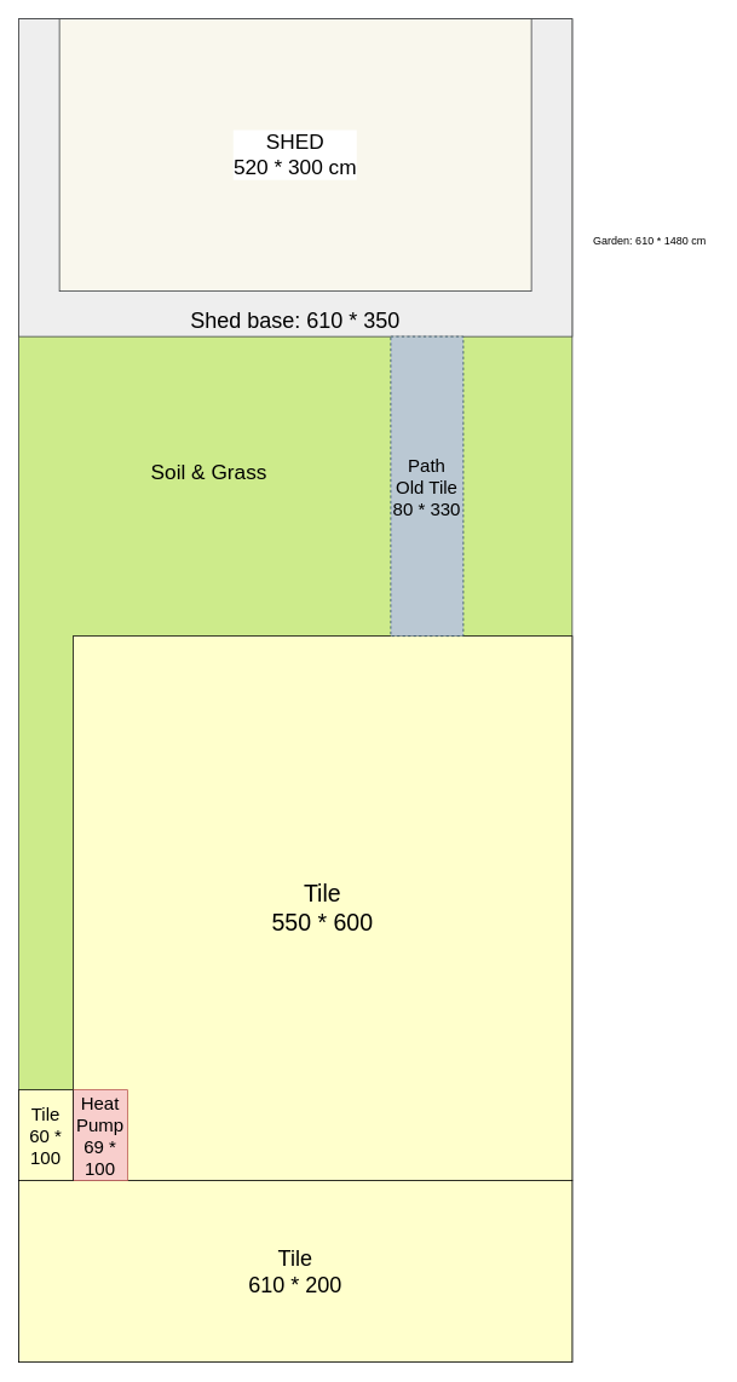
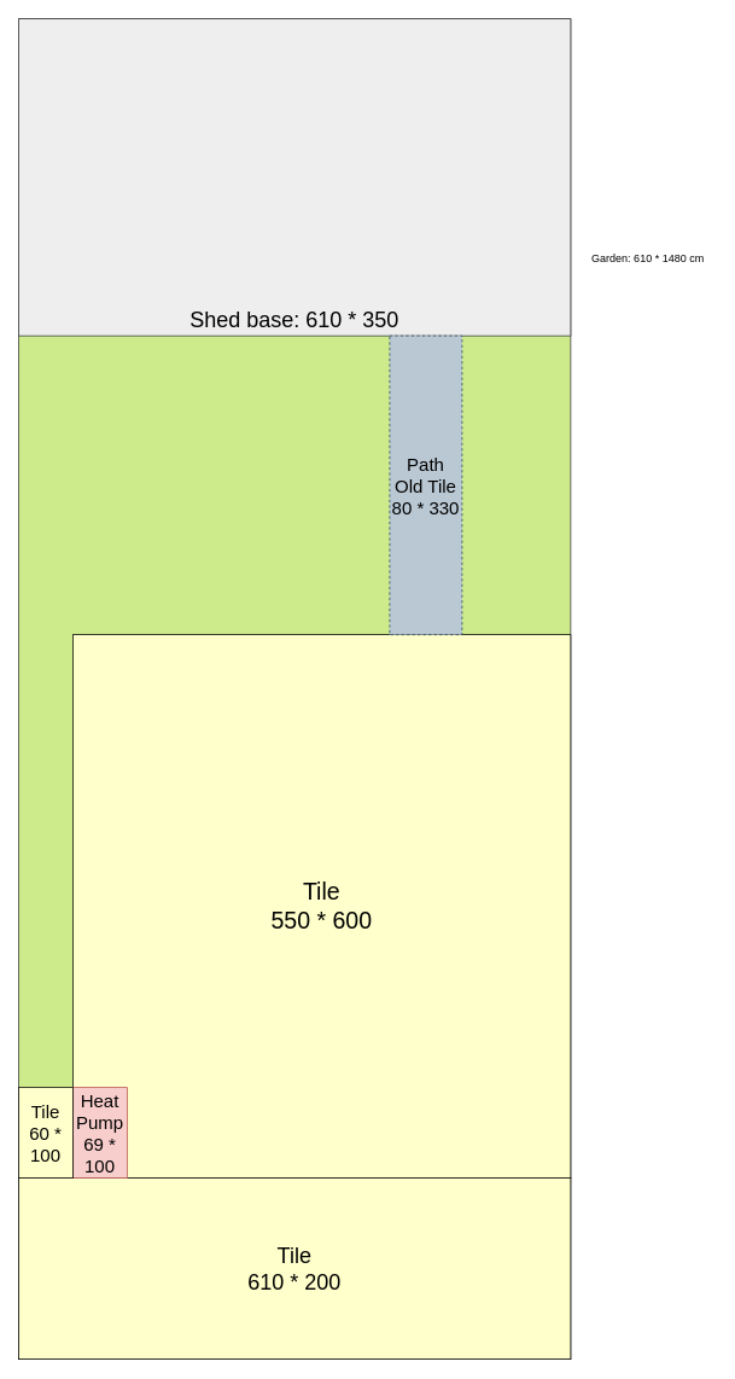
- <mxCell id="8" value="SHED&lt;div&gt;520 * 300 cm&lt;/div&gt;" style="rounded=0;whiteSpace=wrap;html=1;fontSize=23;labelBackgroundColor=default;fillColor=#f9f7ed;strokeColor=#36393d;" vertex="1" parent="1"><mxGeometry x="65" y="20" width="520" height="300" as="geometry" /></mxCell>
- <mxCell id="6" value="Garden: 610 * 1480 cm" style="text;html=1;align=center;verticalAlign=middle;resizable=0;points=[];autosize=1;strokeColor=none;fillColor=none;" vertex="1" parent="1"><mxGeometry x="640" y="250" width="150" height="30" as="geometry" /></mxCell>
+ <mxCell id="6" value="Garden: 610 * 1480 cm" style="text;html=1;align=center;verticalAlign=middle;resizable=0;points=[];autosize=1;strokeColor=none;fillColor=none;" vertex="1" parent="1"><mxGeometry x="640" y="270" width="150" height="30" as="geometry" /></mxCell>
- <mxCell id="11" value="Soil &amp;amp; Grass" style="text;html=1;align=center;verticalAlign=middle;whiteSpace=wrap;rounded=0;fontSize=23;" vertex="1" parent="1"><mxGeometry x="120" y="480" width="220" height="80" as="geometry" /></mxCell>
